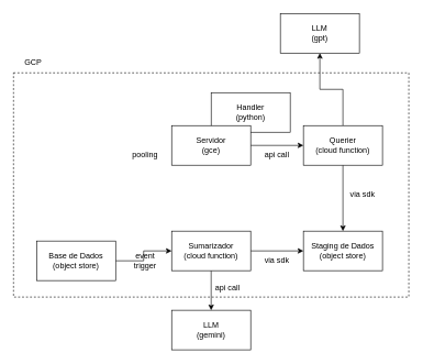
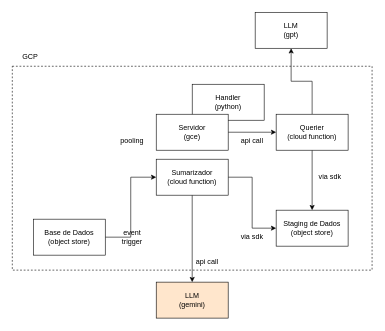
- <mxCell id="7" value="Sumarizador&lt;div&gt;(cloud function)&lt;/div&gt;" style="rounded=0;whiteSpace=wrap;html=1;" parent="1" vertex="1"><mxGeometry x="260" y="350" width="120" height="60" as="geometry" /></mxCell>
+ <mxCell id="7" value="Sumarizador&lt;div&gt;(cloud function)&lt;/div&gt;" style="rounded=0;whiteSpace=wrap;html=1;" parent="1" vertex="1"><mxGeometry x="260" y="265" width="120" height="60" as="geometry" /></mxCell>
- <mxCell id="8" value="LLM&lt;div&gt;(gemini)&lt;/div&gt;" style="rounded=0;whiteSpace=wrap;html=1;" parent="1" vertex="1"><mxGeometry x="260" y="470" width="120" height="60" as="geometry" /></mxCell>
+ <mxCell id="8" value="LLM&lt;div&gt;(gemini)&lt;/div&gt;" style="rounded=0;whiteSpace=wrap;html=1;fillColor=#ffe6cc;" parent="1" vertex="1"><mxGeometry x="260" y="470" width="120" height="60" as="geometry" /></mxCell>
